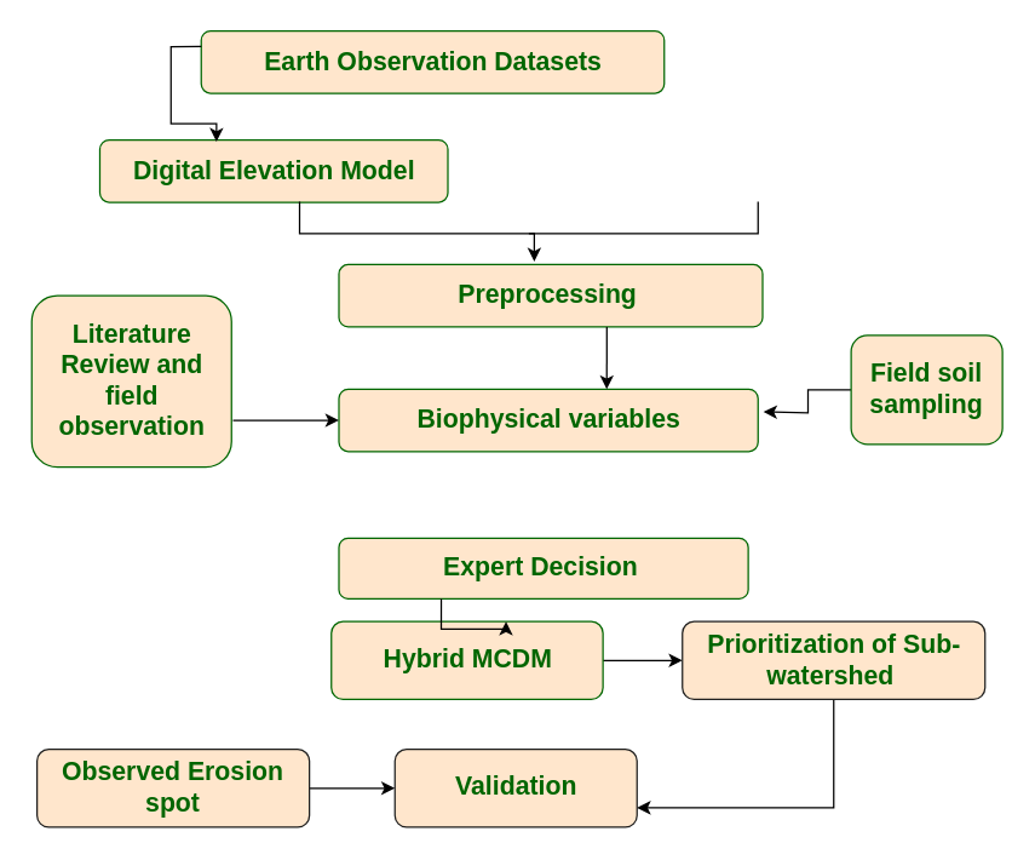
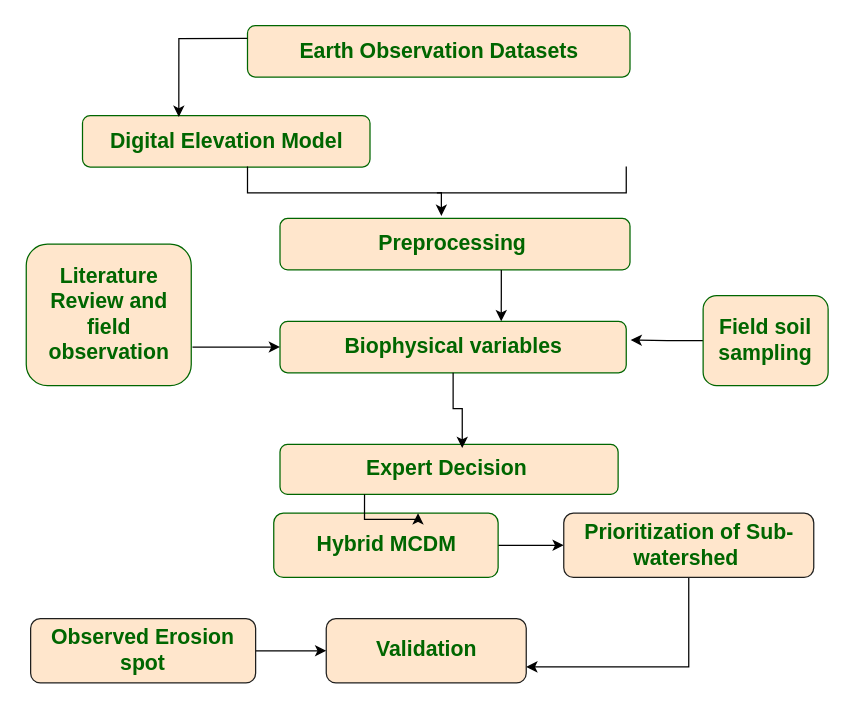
- <mxCell id="2" value="&lt;font style=&quot;color: rgb(0, 102, 0);&quot;&gt;Earth Observation Datasets&lt;/font&gt;" style="rounded=1;whiteSpace=wrap;html=1;fontStyle=1;fontSize=17;fillColor=#ffe6cc;strokeColor=light-dark(#006600,#996500);container=0;" vertex="1" parent="1"><mxGeometry x="132.5" y="20" width="306" height="41.143" as="geometry" /></mxCell>
+ <mxCell id="2" value="&lt;font style=&quot;color: rgb(0, 102, 0);&quot;&gt;Earth Observation Datasets&lt;/font&gt;" style="rounded=1;whiteSpace=wrap;html=1;fontStyle=1;fontSize=17;fillColor=#ffe6cc;strokeColor=light-dark(#006600,#996500);container=0;" vertex="1" parent="1"><mxGeometry x="197.5" y="20" width="306" height="41.143" as="geometry" /></mxCell>
- <mxCell id="8" value="&lt;font style=&quot;font-size: 17px; color: rgb(0, 102, 0);&quot;&gt;Field soil sampling&lt;/font&gt;" style="rounded=1;whiteSpace=wrap;html=1;fillColor=#ffe6cc;strokeColor=#006600;fontStyle=1;container=0;" vertex="1" parent="1"><mxGeometry x="562" y="221.003" width="100" height="72" as="geometry" /></mxCell>
+ <mxCell id="8" value="&lt;font style=&quot;font-size: 17px; color: rgb(0, 102, 0);&quot;&gt;Field soil sampling&lt;/font&gt;" style="rounded=1;whiteSpace=wrap;html=1;fillColor=#ffe6cc;strokeColor=#006600;fontStyle=1;container=0;" vertex="1" parent="1"><mxGeometry x="562" y="236.003" width="100" height="72" as="geometry" /></mxCell>
+ <mxCell id="22" style="edgeStyle=orthogonalEdgeStyle;rounded=0;orthogonalLoop=1;jettySize=auto;html=1;exitX=0.5;exitY=1;exitDx=0;exitDy=0;entryX=0.539;entryY=0.075;entryDx=0;entryDy=0;entryPerimeter=0;" edge="1" parent="1" source="5" target="9"><mxGeometry relative="1" as="geometry" /></mxCell>
